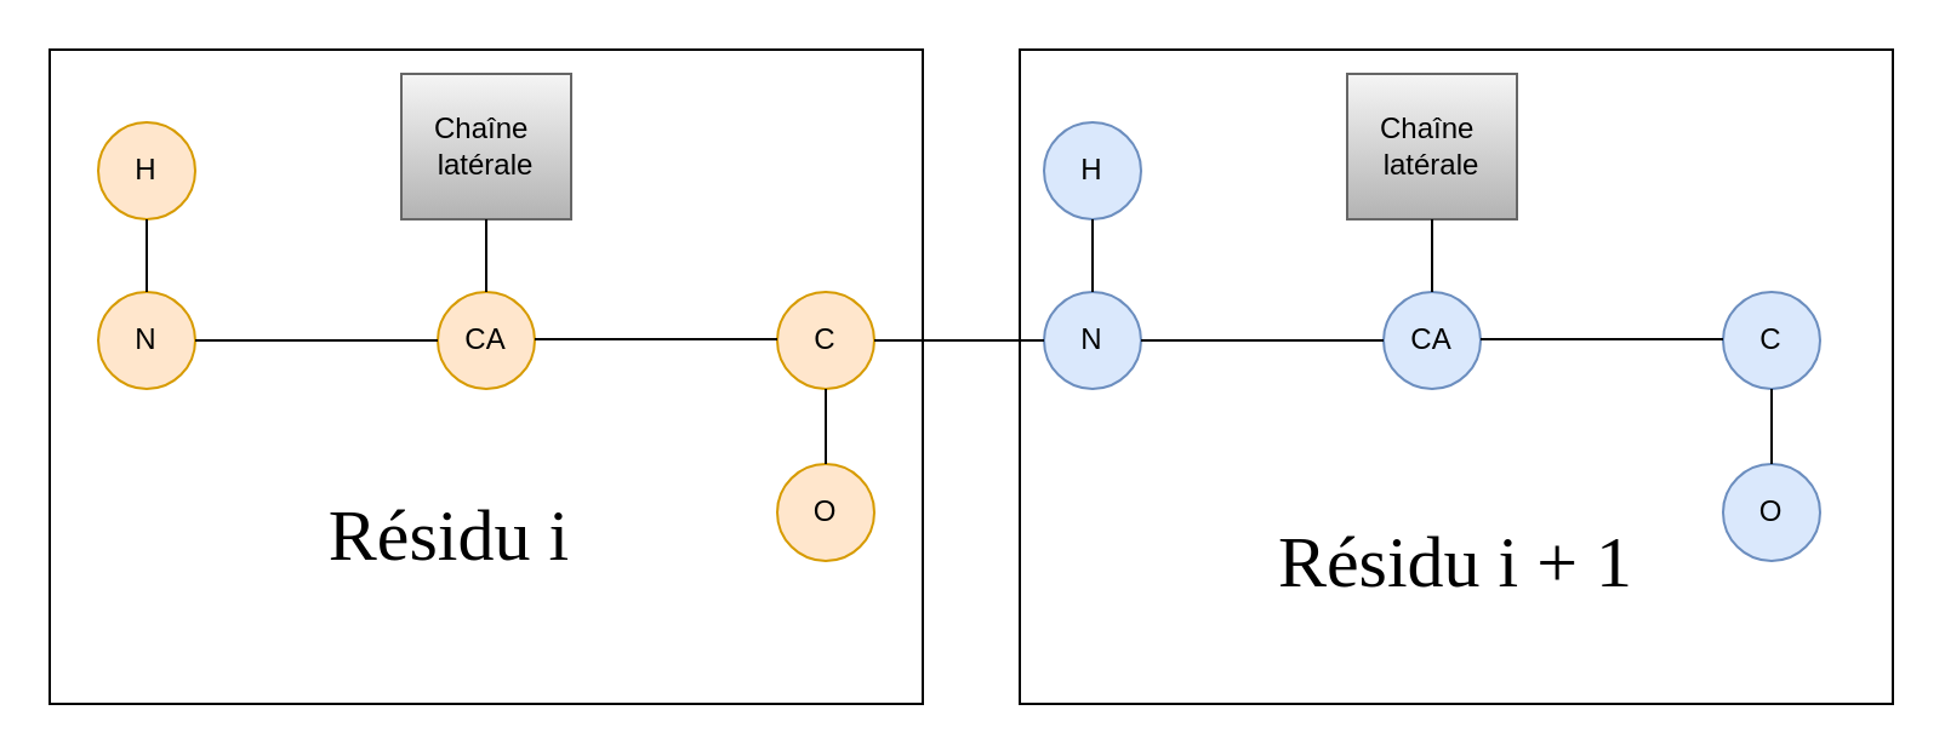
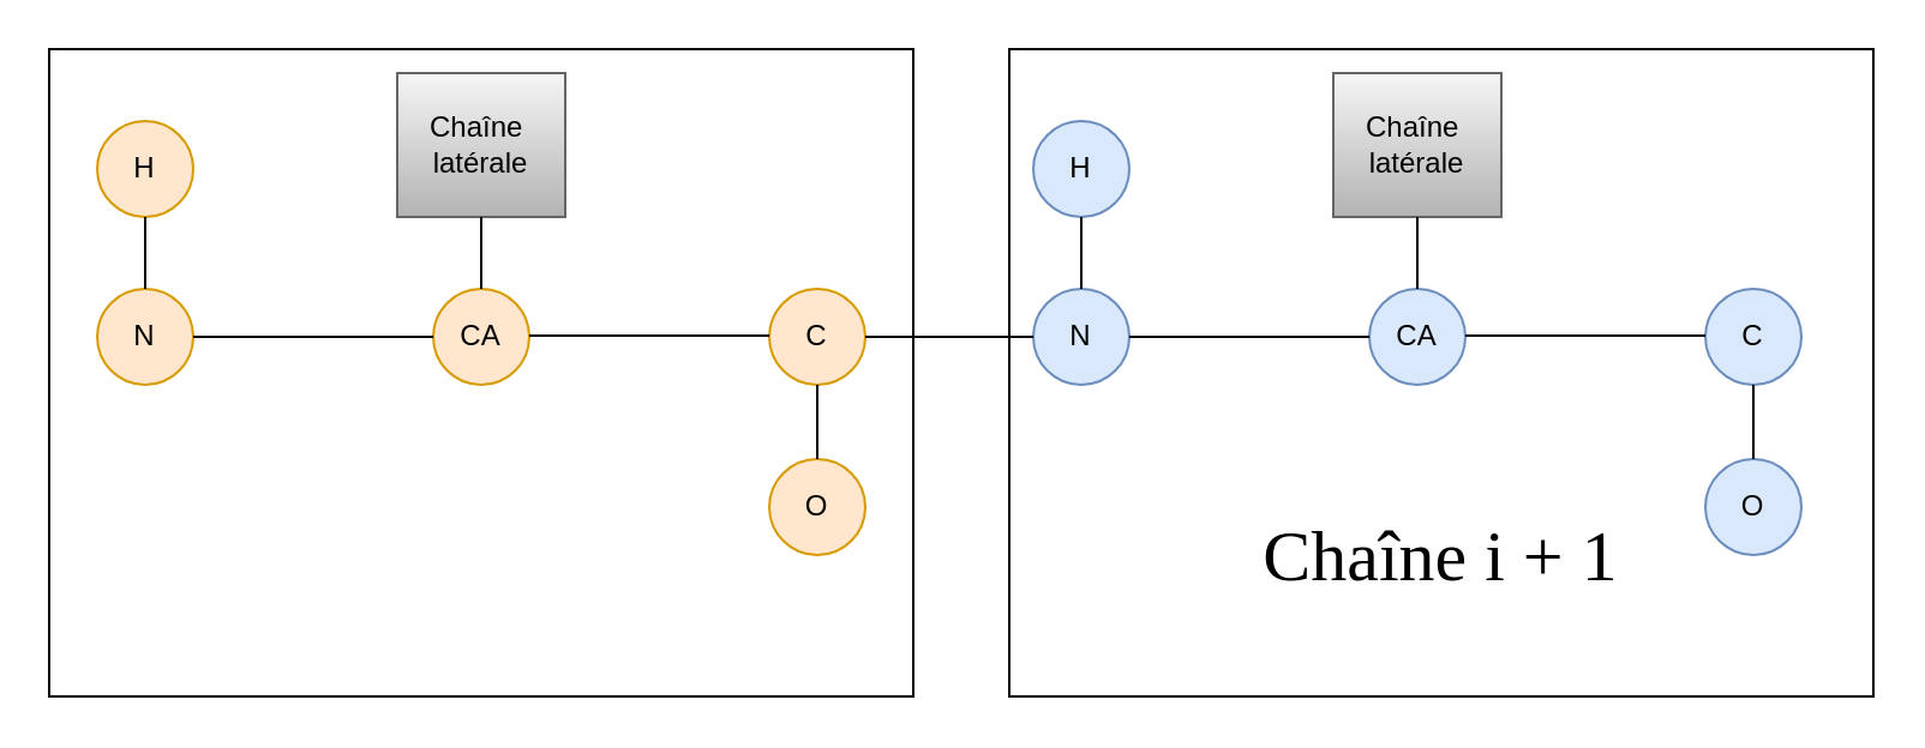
- <mxCell id="27" value="Résidu i" style="text;html=1;strokeColor=none;fillColor=none;align=center;verticalAlign=middle;whiteSpace=wrap;rounded=0;fontFamily=Times New Roman;fontSize=30;" vertex="1" parent="1"><mxGeometry x="110" y="180" width="150" height="79" as="geometry" /></mxCell>
- <mxCell id="28" value="Résidu i + 1" style="text;html=1;strokeColor=none;fillColor=none;align=center;verticalAlign=middle;whiteSpace=wrap;rounded=0;fontFamily=Times New Roman;fontSize=30;" vertex="1" parent="1"><mxGeometry x="525" y="191" width="150" height="79" as="geometry" /></mxCell>
+ <mxCell id="28" value="Chaîne i + 1" style="text;html=1;strokeColor=none;fillColor=none;align=center;verticalAlign=middle;whiteSpace=wrap;rounded=0;fontFamily=Times New Roman;fontSize=30;" vertex="1" parent="1"><mxGeometry x="525" y="191" width="150" height="79" as="geometry" /></mxCell>
